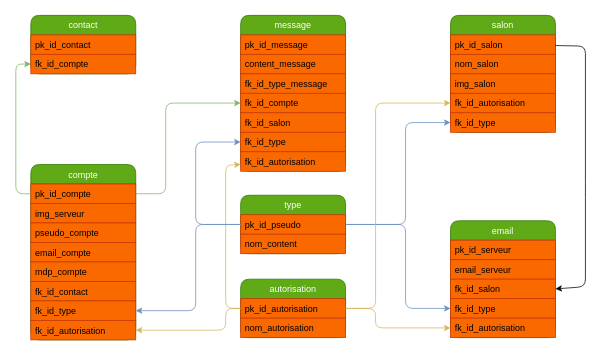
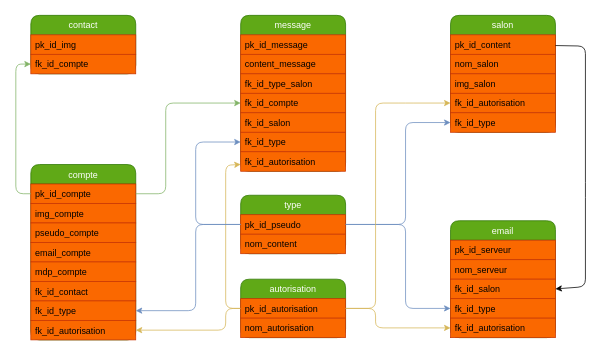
- <mxCell id="32" value="pk_id_contact" style="text;strokeColor=#C73500;fillColor=#fa6800;align=left;verticalAlign=top;spacingLeft=4;spacingRight=4;overflow=hidden;rotatable=0;points=[[0,0.5],[1,0.5]];portConstraint=eastwest;fontColor=#000000;" parent="31" vertex="1"><mxGeometry y="26" width="140" height="26" as="geometry" /></mxCell>
+ <mxCell id="32" value="pk_id_img" style="text;strokeColor=#C73500;fillColor=#fa6800;align=left;verticalAlign=top;spacingLeft=4;spacingRight=4;overflow=hidden;rotatable=0;points=[[0,0.5],[1,0.5]];portConstraint=eastwest;fontColor=#000000;" parent="31" vertex="1"><mxGeometry y="26" width="140" height="26" as="geometry" /></mxCell>
- <mxCell id="26" value="pk_id_salon" style="text;strokeColor=#C73500;fillColor=#fa6800;align=left;verticalAlign=top;spacingLeft=4;spacingRight=4;overflow=hidden;rotatable=0;points=[[0,0.5],[1,0.5]];portConstraint=eastwest;fontColor=#000000;" parent="25" vertex="1"><mxGeometry y="26" width="140" height="26" as="geometry" /></mxCell>
+ <mxCell id="26" value="pk_id_content" style="text;strokeColor=#C73500;fillColor=#fa6800;align=left;verticalAlign=top;spacingLeft=4;spacingRight=4;overflow=hidden;rotatable=0;points=[[0,0.5],[1,0.5]];portConstraint=eastwest;fontColor=#000000;" parent="25" vertex="1"><mxGeometry y="26" width="140" height="26" as="geometry" /></mxCell>
- <mxCell id="14" value="fk_id_type_message" style="text;strokeColor=#C73500;fillColor=#fa6800;align=left;verticalAlign=top;spacingLeft=4;spacingRight=4;overflow=hidden;rotatable=0;points=[[0,0.5],[1,0.5]];portConstraint=eastwest;fontColor=#000000;" parent="11" vertex="1"><mxGeometry y="78" width="140" height="26" as="geometry" /></mxCell>
+ <mxCell id="14" value="fk_id_type_salon" style="text;strokeColor=#C73500;fillColor=#fa6800;align=left;verticalAlign=top;spacingLeft=4;spacingRight=4;overflow=hidden;rotatable=0;points=[[0,0.5],[1,0.5]];portConstraint=eastwest;fontColor=#000000;" parent="11" vertex="1"><mxGeometry y="78" width="140" height="26" as="geometry" /></mxCell>
- <mxCell id="4" value="img_serveur" style="text;strokeColor=#C73500;fillColor=#fa6800;align=left;verticalAlign=top;spacingLeft=4;spacingRight=4;overflow=hidden;rotatable=0;points=[[0,0.5],[1,0.5]];portConstraint=eastwest;fontColor=#000000;" parent="2" vertex="1"><mxGeometry y="52" width="140" height="26" as="geometry" /></mxCell>
+ <mxCell id="4" value="img_compte" style="text;strokeColor=#C73500;fillColor=#fa6800;align=left;verticalAlign=top;spacingLeft=4;spacingRight=4;overflow=hidden;rotatable=0;points=[[0,0.5],[1,0.5]];portConstraint=eastwest;fontColor=#000000;" parent="2" vertex="1"><mxGeometry y="52" width="140" height="26" as="geometry" /></mxCell>
- <mxCell id="21" value="email_serveur" style="text;strokeColor=#C73500;fillColor=#fa6800;align=left;verticalAlign=top;spacingLeft=4;spacingRight=4;overflow=hidden;rotatable=0;points=[[0,0.5],[1,0.5]];portConstraint=eastwest;fontColor=#000000;" parent="19" vertex="1"><mxGeometry y="52" width="140" height="26" as="geometry" /></mxCell>
+ <mxCell id="21" value="nom_serveur" style="text;strokeColor=#C73500;fillColor=#fa6800;align=left;verticalAlign=top;spacingLeft=4;spacingRight=4;overflow=hidden;rotatable=0;points=[[0,0.5],[1,0.5]];portConstraint=eastwest;fontColor=#000000;" parent="19" vertex="1"><mxGeometry y="52" width="140" height="26" as="geometry" /></mxCell>
